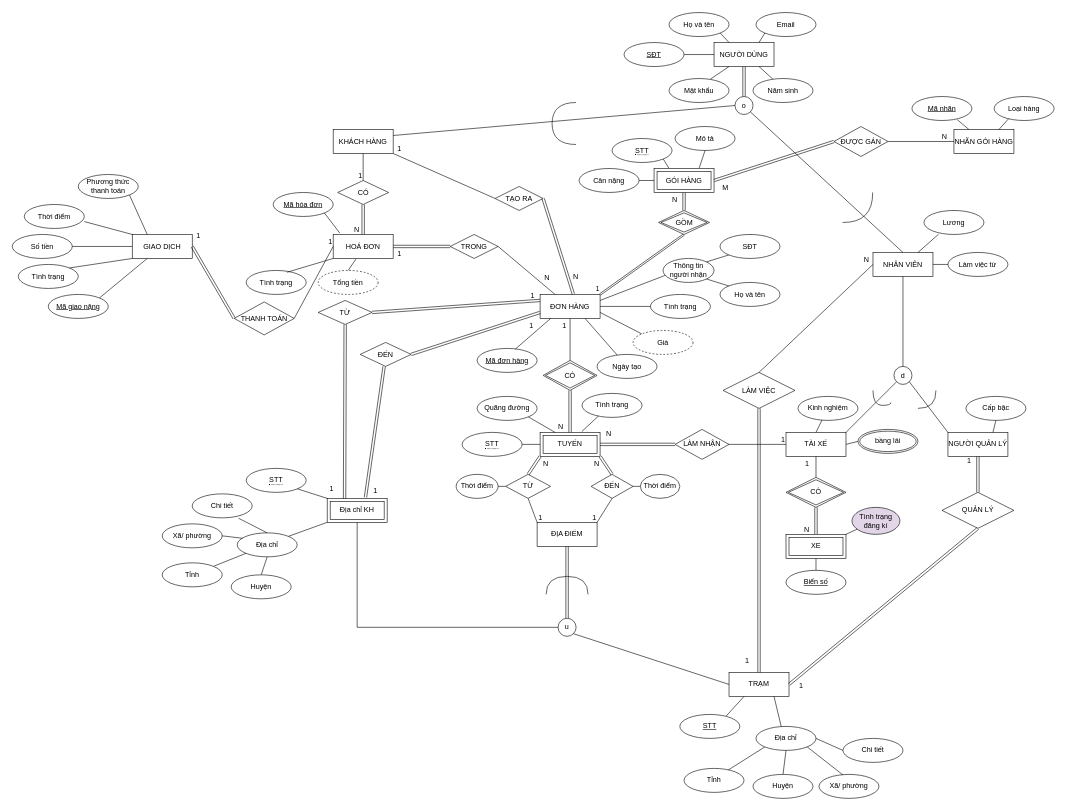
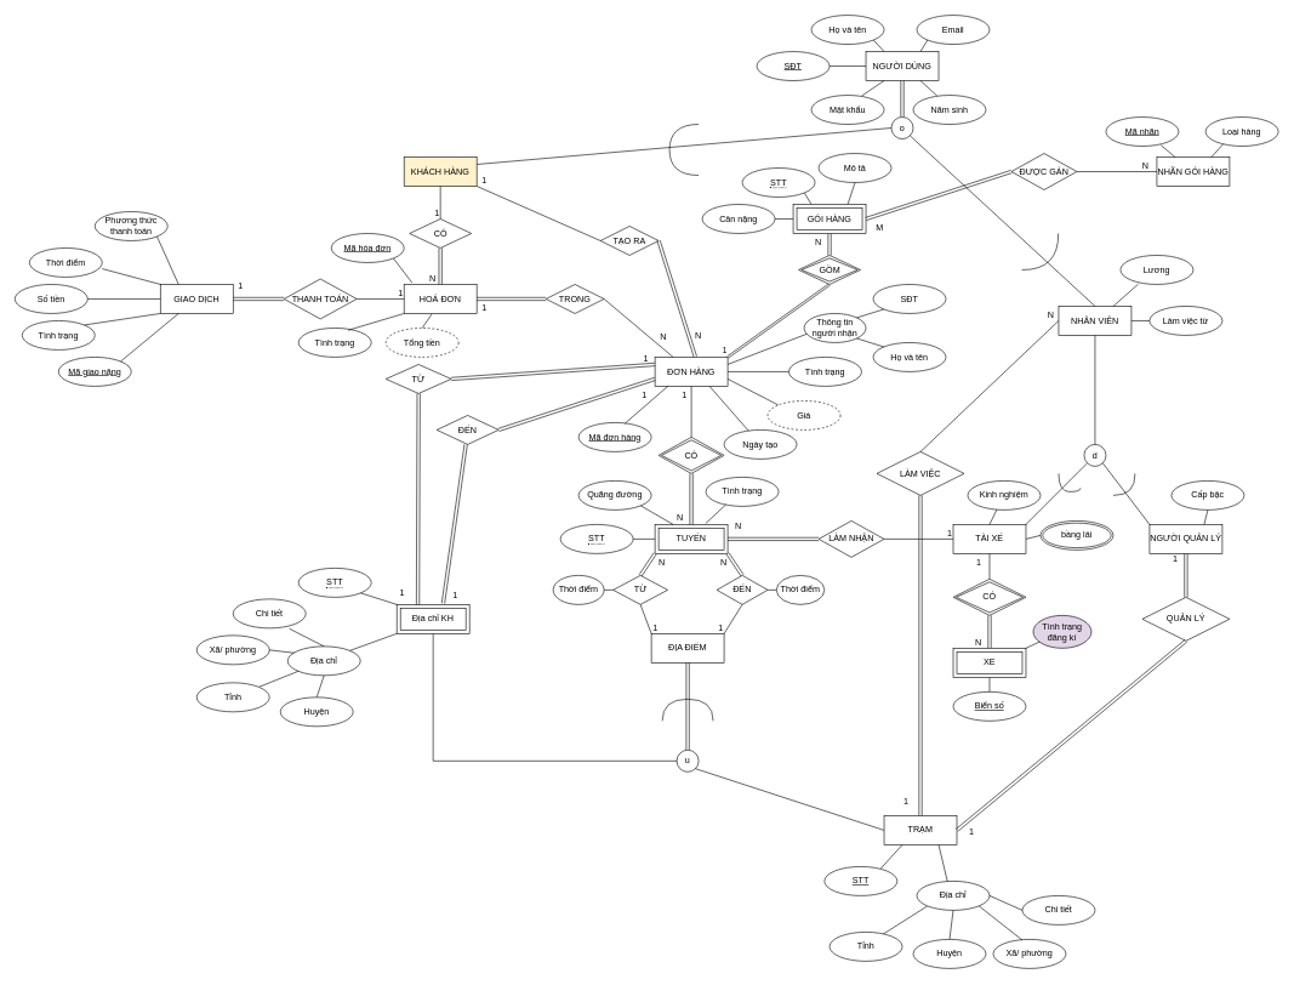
- <mxCell id="3" value="KHÁCH HÀNG" style="whiteSpace=wrap;html=1;align=center;" parent="1" vertex="1"><mxGeometry x="555" y="215" width="100" height="40" as="geometry" /></mxCell>
+ <mxCell id="3" value="KHÁCH HÀNG" style="whiteSpace=wrap;html=1;align=center;fillColor=#fff2cc;" parent="1" vertex="1"><mxGeometry x="555" y="215" width="100" height="40" as="geometry" /></mxCell>
- <mxCell id="163" value="THANH TOÁN" style="shape=rhombus;perimeter=rhombusPerimeter;whiteSpace=wrap;html=1;align=center;" parent="1" vertex="1"><mxGeometry x="390" y="502.5" width="100" height="55" as="geometry" /></mxCell>
+ <mxCell id="163" value="THANH TOÁN" style="shape=rhombus;perimeter=rhombusPerimeter;whiteSpace=wrap;html=1;align=center;" parent="1" vertex="1"><mxGeometry x="390" y="382.5" width="100" height="55" as="geometry" /></mxCell>
